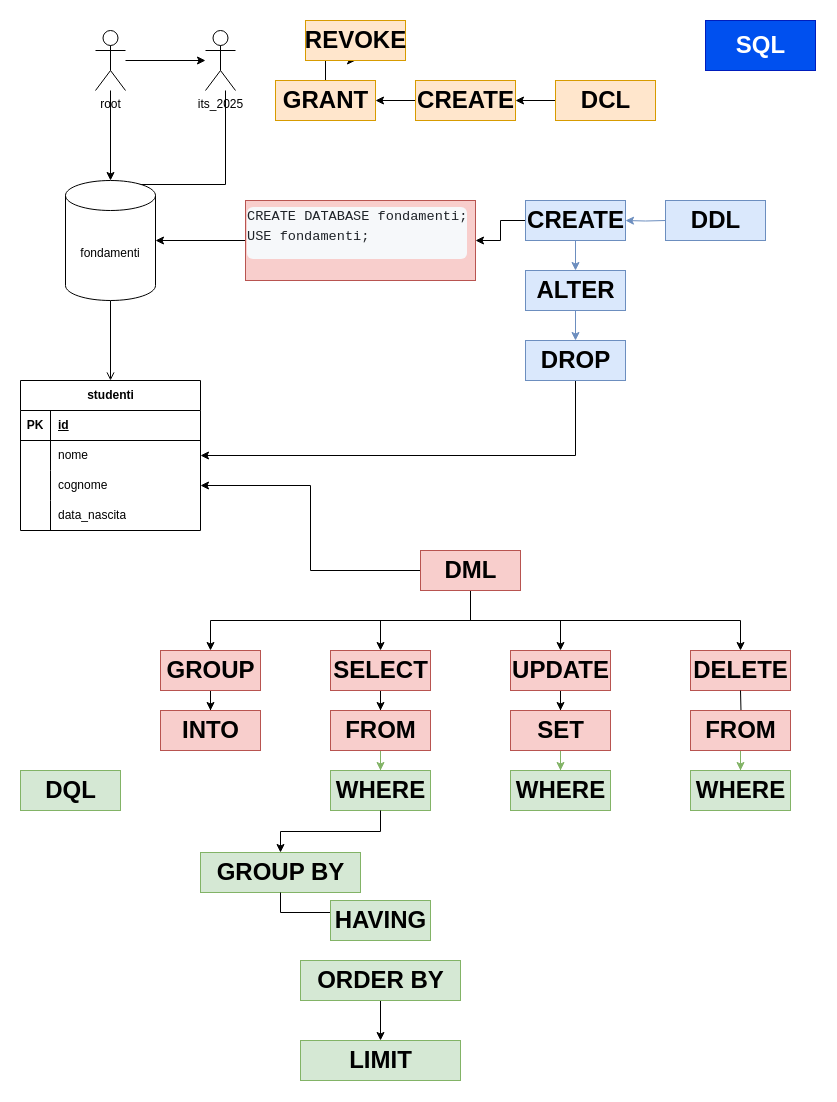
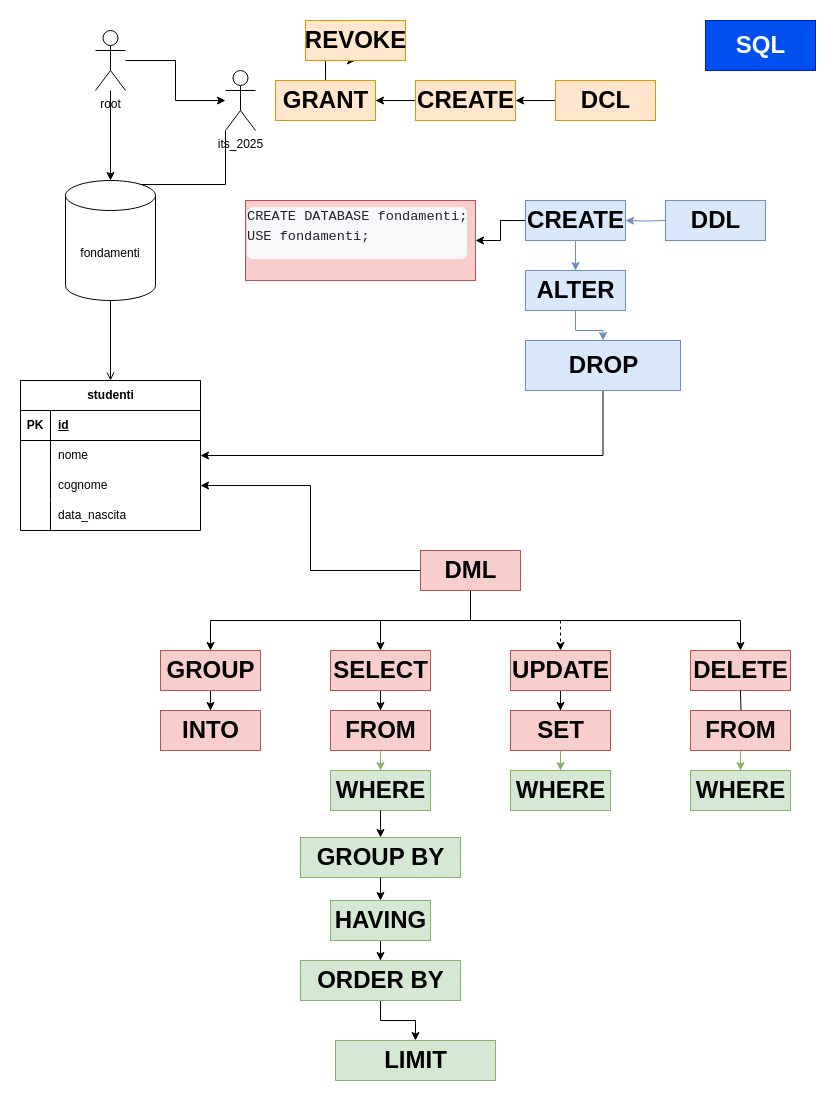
- <mxCell id="23" value="its_2025" style="shape=umlActor;verticalLabelPosition=bottom;verticalAlign=top;html=1;outlineConnect=0;" parent="1" vertex="1"><mxGeometry x="205" y="30" width="30" height="60" as="geometry" /></mxCell>
+ <mxCell id="23" value="its_2025" style="shape=umlActor;verticalLabelPosition=bottom;verticalAlign=top;html=1;outlineConnect=0;" parent="1" vertex="1"><mxGeometry x="225" y="70" width="30" height="60" as="geometry" /></mxCell>
- <mxCell id="5" value="" style="edgeStyle=orthogonalEdgeStyle;rounded=0;orthogonalLoop=1;jettySize=auto;html=1;" parent="1" source="6" target="4" edge="1"><mxGeometry relative="1" as="geometry" /></mxCell>
- <mxCell id="35" value="DROP" style="text;strokeColor=#6c8ebf;fillColor=#dae8fc;html=1;fontSize=24;fontStyle=1;verticalAlign=middle;align=center;" parent="1" vertex="1"><mxGeometry x="525" y="340" width="100" height="40" as="geometry" /></mxCell>
+ <mxCell id="35" value="DROP" style="text;strokeColor=#6c8ebf;fillColor=#dae8fc;html=1;fontSize=24;fontStyle=1;verticalAlign=middle;align=center;" parent="1" vertex="1"><mxGeometry x="525" y="340" width="155" height="50" as="geometry" /></mxCell>
- <mxCell id="40" style="edgeStyle=orthogonalEdgeStyle;rounded=0;orthogonalLoop=1;jettySize=auto;html=1;exitX=0.5;exitY=1;exitDx=0;exitDy=0;" parent="1" source="44" target="50" edge="1"><mxGeometry relative="1" as="geometry" /></mxCell>
+ <mxCell id="40" style="edgeStyle=orthogonalEdgeStyle;rounded=0;orthogonalLoop=1;jettySize=auto;html=1;exitX=0.5;exitY=1;exitDx=0;exitDy=0;dashed=1;" parent="1" source="44" target="50" edge="1"><mxGeometry relative="1" as="geometry" /></mxCell>
- <mxCell id="52" value="DQL" style="text;strokeColor=#82b366;fillColor=#d5e8d4;html=1;fontSize=24;fontStyle=1;verticalAlign=middle;align=center;" parent="1" vertex="1"><mxGeometry x="20" y="770" width="100" height="40" as="geometry" /></mxCell>
- <mxCell id="69" value="GROUP BY" style="text;strokeColor=#82b366;fillColor=#d5e8d4;html=1;fontSize=24;fontStyle=1;verticalAlign=middle;align=center;" parent="1" vertex="1"><mxGeometry x="200" y="852" width="160" height="40" as="geometry" /></mxCell>
+ <mxCell id="69" value="GROUP BY" style="text;strokeColor=#82b366;fillColor=#d5e8d4;html=1;fontSize=24;fontStyle=1;verticalAlign=middle;align=center;" parent="1" vertex="1"><mxGeometry x="300" y="837" width="160" height="40" as="geometry" /></mxCell>
+ <mxCell id="56" value="" style="edgeStyle=orthogonalEdgeStyle;rounded=0;orthogonalLoop=1;jettySize=auto;html=1;" parent="1" source="71" target="66" edge="1"><mxGeometry relative="1" as="geometry" /></mxCell>
- <mxCell id="67" value="LIMIT" style="text;strokeColor=#82b366;fillColor=#d5e8d4;html=1;fontSize=24;fontStyle=1;verticalAlign=middle;align=center;" parent="1" vertex="1"><mxGeometry x="300" y="1040" width="160" height="40" as="geometry" /></mxCell>
+ <mxCell id="67" value="LIMIT" style="text;strokeColor=#82b366;fillColor=#d5e8d4;html=1;fontSize=24;fontStyle=1;verticalAlign=middle;align=center;" parent="1" vertex="1"><mxGeometry x="335" y="1040" width="160" height="40" as="geometry" /></mxCell>
